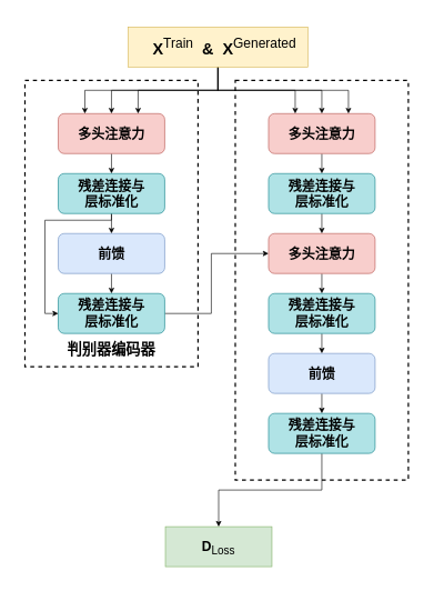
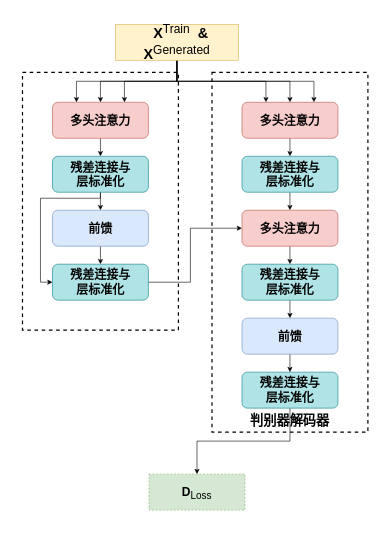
- <mxCell id="11" value="&lt;font&gt;&lt;font style=&quot;font-size: 24px&quot;&gt;&amp;nbsp; &amp;nbsp;X&lt;/font&gt;&lt;span style=&quot;font-weight: normal&quot;&gt;&lt;sup&gt;&lt;font style=&quot;font-size: 20px&quot;&gt;Train&lt;/font&gt;&lt;/sup&gt;&lt;/span&gt;&lt;/font&gt;&amp;nbsp; &amp;amp;&amp;nbsp; X&lt;span style=&quot;font-weight: normal&quot;&gt;&lt;sup&gt;Generated&lt;/sup&gt;&lt;/span&gt;" style="rounded=0;whiteSpace=wrap;html=1;fontStyle=1;fontSize=24;fillColor=#fff2cc;strokeColor=#d6b656;" parent="1" vertex="1"><mxGeometry x="192" y="40" width="270" height="60" as="geometry" /></mxCell>
+ <mxCell id="11" value="&lt;font&gt;&lt;font style=&quot;font-size: 24px&quot;&gt;&amp;nbsp; &amp;nbsp;X&lt;/font&gt;&lt;span style=&quot;font-weight: normal&quot;&gt;&lt;sup&gt;&lt;font style=&quot;font-size: 20px&quot;&gt;Train&lt;/font&gt;&lt;/sup&gt;&lt;/span&gt;&lt;/font&gt;&amp;nbsp; &amp;amp;&amp;nbsp; X&lt;span style=&quot;font-weight: normal&quot;&gt;&lt;sup&gt;Generated&lt;/sup&gt;&lt;/span&gt;" style="rounded=0;whiteSpace=wrap;html=1;fontStyle=1;fontSize=24;fillColor=#fff2cc;strokeColor=#d6b656;" parent="1" vertex="1"><mxGeometry x="192" y="40" width="205" height="60" as="geometry" /></mxCell>
- <mxCell id="32" value="&lt;span style=&quot;font-size: 22px&quot;&gt;&lt;b&gt;判别器编码器&lt;/b&gt;&lt;/span&gt;" style="text;html=1;strokeColor=none;fillColor=none;align=center;verticalAlign=middle;whiteSpace=wrap;rounded=0;dashed=1;" parent="1" vertex="1"><mxGeometry x="92" y="510" width="150" height="30" as="geometry" /></mxCell>
+ <mxCell id="33" value="&lt;b&gt;&lt;font style=&quot;font-size: 22px&quot;&gt;判别器解码器&lt;/font&gt;&lt;/b&gt;" style="text;html=1;strokeColor=none;fillColor=none;align=center;verticalAlign=middle;whiteSpace=wrap;rounded=0;dashed=1;" parent="1" vertex="1"><mxGeometry x="408" y="687" width="150" height="30" as="geometry" /></mxCell>
- <mxCell id="31" value="&lt;span style=&quot;font-size: 20px&quot;&gt;D&lt;span style=&quot;font-weight: normal&quot;&gt;&lt;sub&gt;Loss&lt;/sub&gt;&lt;/span&gt;&lt;/span&gt;" style="rounded=0;whiteSpace=wrap;html=1;fontStyle=1;fontSize=24;fillColor=#d5e8d4;strokeColor=#82b366;" parent="1" vertex="1"><mxGeometry x="248" y="790" width="160" height="60" as="geometry" /></mxCell>
+ <mxCell id="31" value="&lt;span style=&quot;font-size: 20px&quot;&gt;D&lt;span style=&quot;font-weight: normal&quot;&gt;&lt;sub&gt;Loss&lt;/sub&gt;&lt;/span&gt;&lt;/span&gt;" style="rounded=0;whiteSpace=wrap;html=1;fontStyle=1;fontSize=24;fillColor=#d5e8d4;strokeColor=#82b366;dashed=1;" parent="1" vertex="1"><mxGeometry x="248" y="790" width="160" height="60" as="geometry" /></mxCell>
